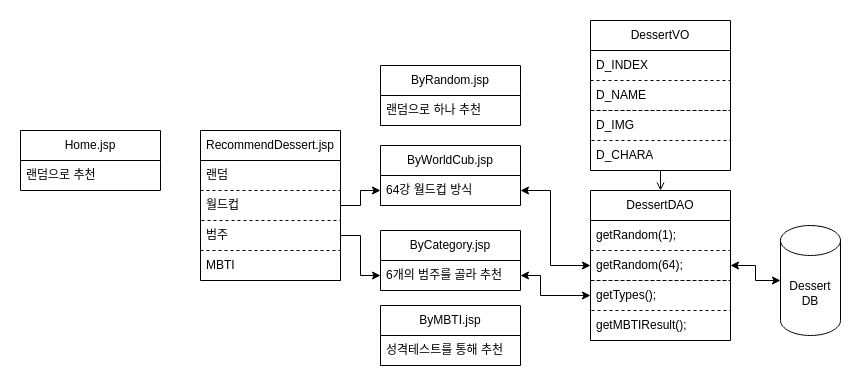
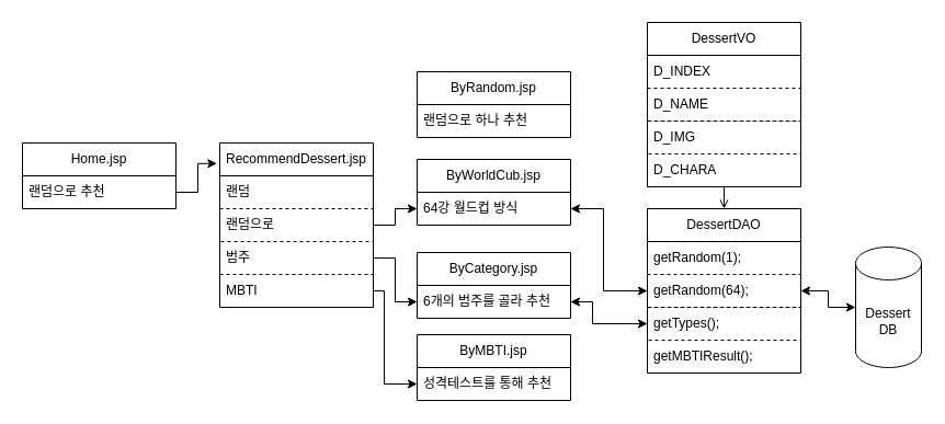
+ <mxCell id="11" style="edgeStyle=orthogonalEdgeStyle;rounded=0;orthogonalLoop=1;jettySize=auto;html=1;exitX=1;exitY=0.5;exitDx=0;exitDy=0;entryX=-0.019;entryY=0.125;entryDx=0;entryDy=0;entryPerimeter=0;" parent="1" source="3" target="4" edge="1"><mxGeometry relative="1" as="geometry" /></mxCell>
- <mxCell id="6" value="월드컵" style="text;strokeColor=default;fillColor=none;align=left;verticalAlign=middle;spacingLeft=4;spacingRight=4;overflow=hidden;points=[[0,0.5],[1,0.5]];portConstraint=eastwest;rotatable=0;whiteSpace=wrap;html=1;dashed=1;" parent="4" vertex="1"><mxGeometry y="60" width="140" height="30" as="geometry" /></mxCell>
+ <mxCell id="6" value="랜덤으로" style="text;strokeColor=default;fillColor=none;align=left;verticalAlign=middle;spacingLeft=4;spacingRight=4;overflow=hidden;points=[[0,0.5],[1,0.5]];portConstraint=eastwest;rotatable=0;whiteSpace=wrap;html=1;dashed=1;" parent="4" vertex="1"><mxGeometry y="60" width="140" height="30" as="geometry" /></mxCell>
+ <mxCell id="33" style="edgeStyle=orthogonalEdgeStyle;rounded=0;orthogonalLoop=1;jettySize=auto;html=1;" parent="1" source="8" target="32" edge="1"><mxGeometry relative="1" as="geometry"><Array as="points"><mxPoint x="350" y="265" /><mxPoint x="350" y="350" /></Array></mxGeometry></mxCell>
